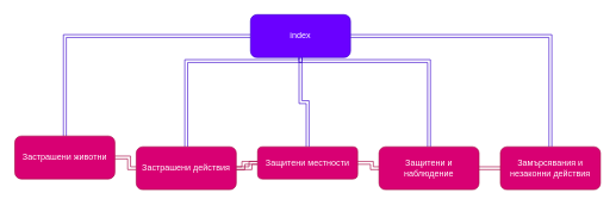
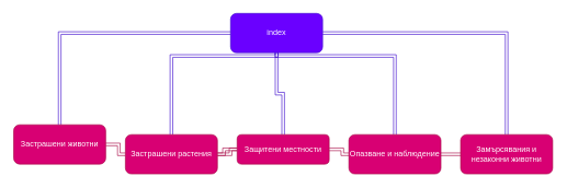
- <mxCell id="11" value="Застрашени действия" style="rounded=1;whiteSpace=wrap;html=1;fillColor=#d80073;strokeColor=#A50040;fontColor=#ffffff;" vertex="1" parent="1"><mxGeometry x="190" y="205" width="140" height="60" as="geometry" /></mxCell>
+ <mxCell id="11" value="Застрашени растения" style="rounded=1;whiteSpace=wrap;html=1;fillColor=#d80073;strokeColor=#A50040;fontColor=#ffffff;" vertex="1" parent="1"><mxGeometry x="190" y="205" width="140" height="60" as="geometry" /></mxCell>
- <mxCell id="16" value="Защитени и наблюдение" style="rounded=1;whiteSpace=wrap;html=1;fillColor=#d80073;strokeColor=#A50040;fontColor=#ffffff;" vertex="1" parent="1"><mxGeometry x="530" y="205" width="140" height="60" as="geometry" /></mxCell>
+ <mxCell id="16" value="Опазване и наблюдение" style="rounded=1;whiteSpace=wrap;html=1;fillColor=#d80073;strokeColor=#A50040;fontColor=#ffffff;" vertex="1" parent="1"><mxGeometry x="530" y="205" width="140" height="60" as="geometry" /></mxCell>
- <mxCell id="17" value="Замърсявания и незаконни действия" style="rounded=1;whiteSpace=wrap;html=1;fillColor=#d80073;strokeColor=#A50040;fontColor=#ffffff;" vertex="1" parent="1"><mxGeometry x="700" y="205" width="140" height="60" as="geometry" /></mxCell>
+ <mxCell id="17" value="Замърсявания и незаконни животни" style="rounded=1;whiteSpace=wrap;html=1;fillColor=#d80073;strokeColor=#A50040;fontColor=#ffffff;" vertex="1" parent="1"><mxGeometry x="700" y="205" width="140" height="60" as="geometry" /></mxCell>
